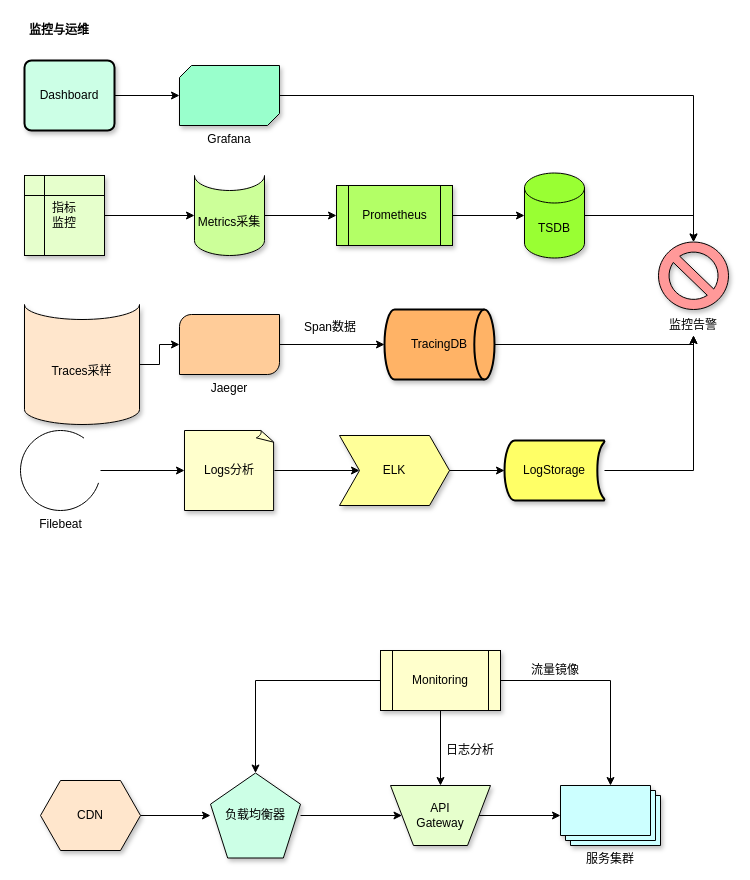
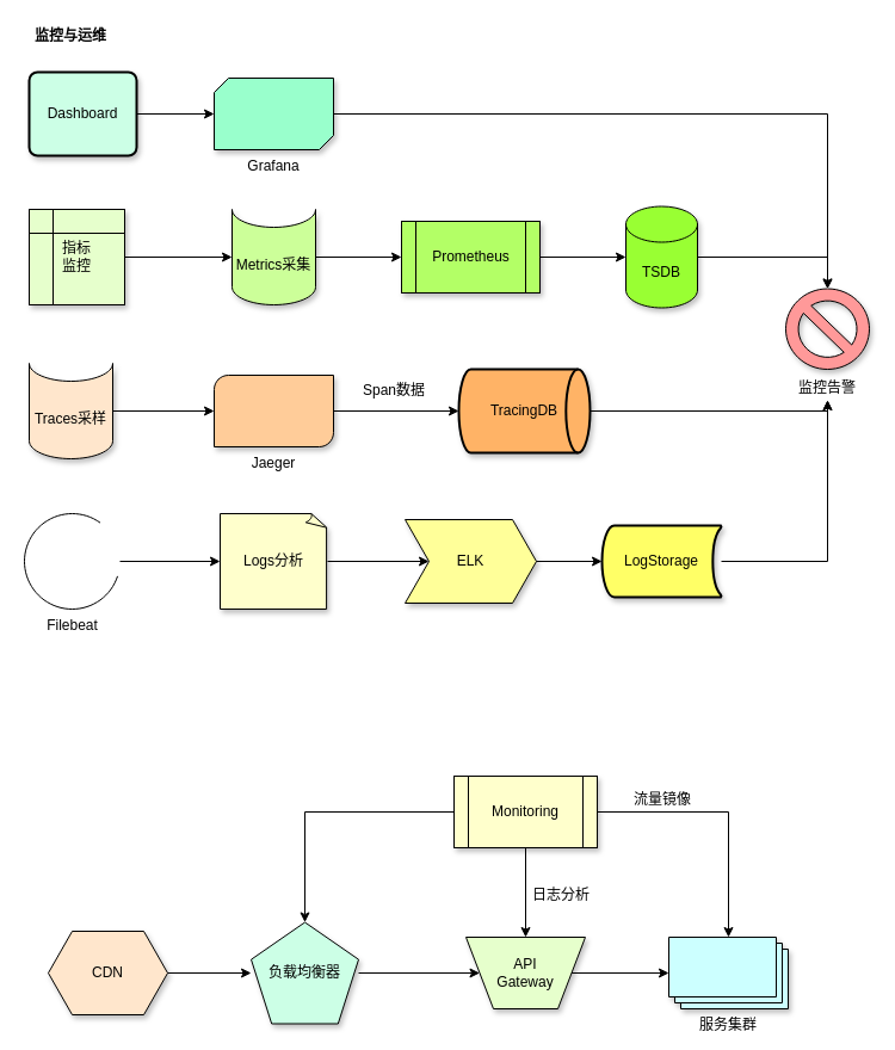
- <mxCell id="10" value="Traces采样" style="shape=cylinder3;whiteSpace=wrap;html=1;boundedLbl=1;backgroundOutline=1;size=15;lid=0;fillColor=#FFE6CC;shadow=1;" parent="2" vertex="1"><mxGeometry x="4" y="284" width="115" height="120" as="geometry" /></mxCell>
+ <mxCell id="10" value="Traces采样" style="shape=cylinder3;whiteSpace=wrap;html=1;boundedLbl=1;backgroundOutline=1;size=15;lid=0;fillColor=#FFE6CC;shadow=1;" parent="2" vertex="1"><mxGeometry x="4" y="284" width="70" height="80" as="geometry" /></mxCell>
